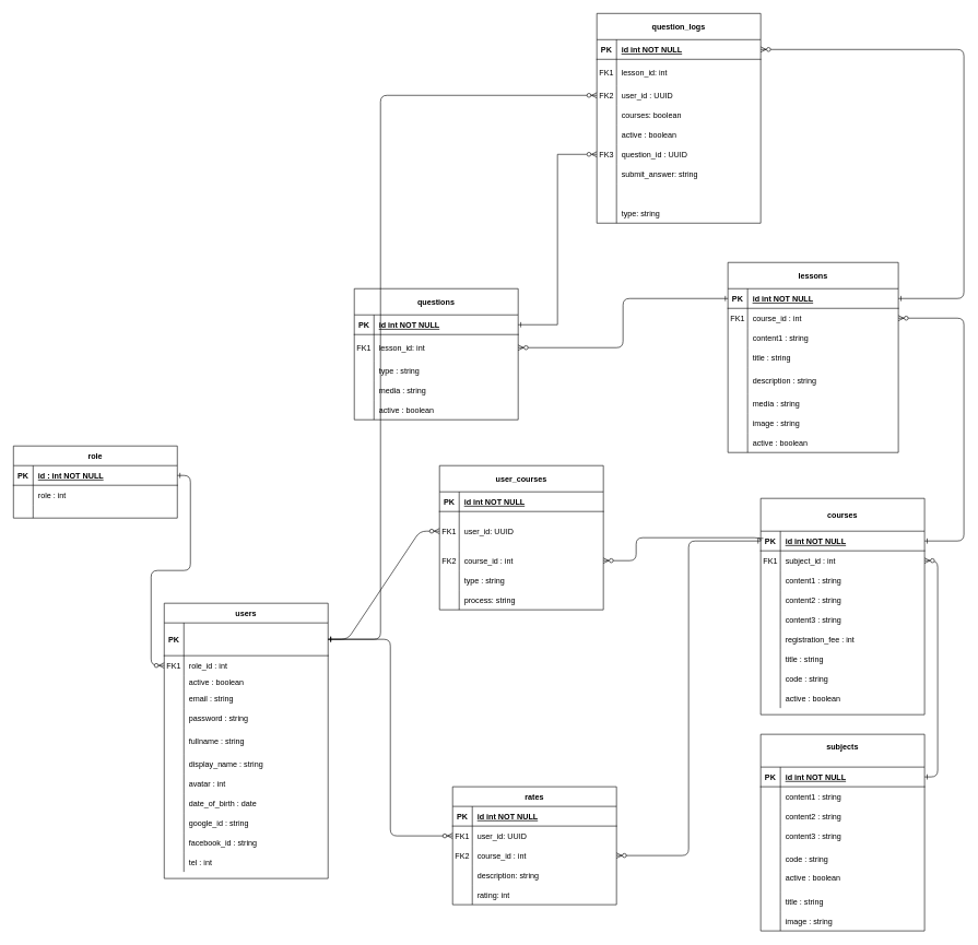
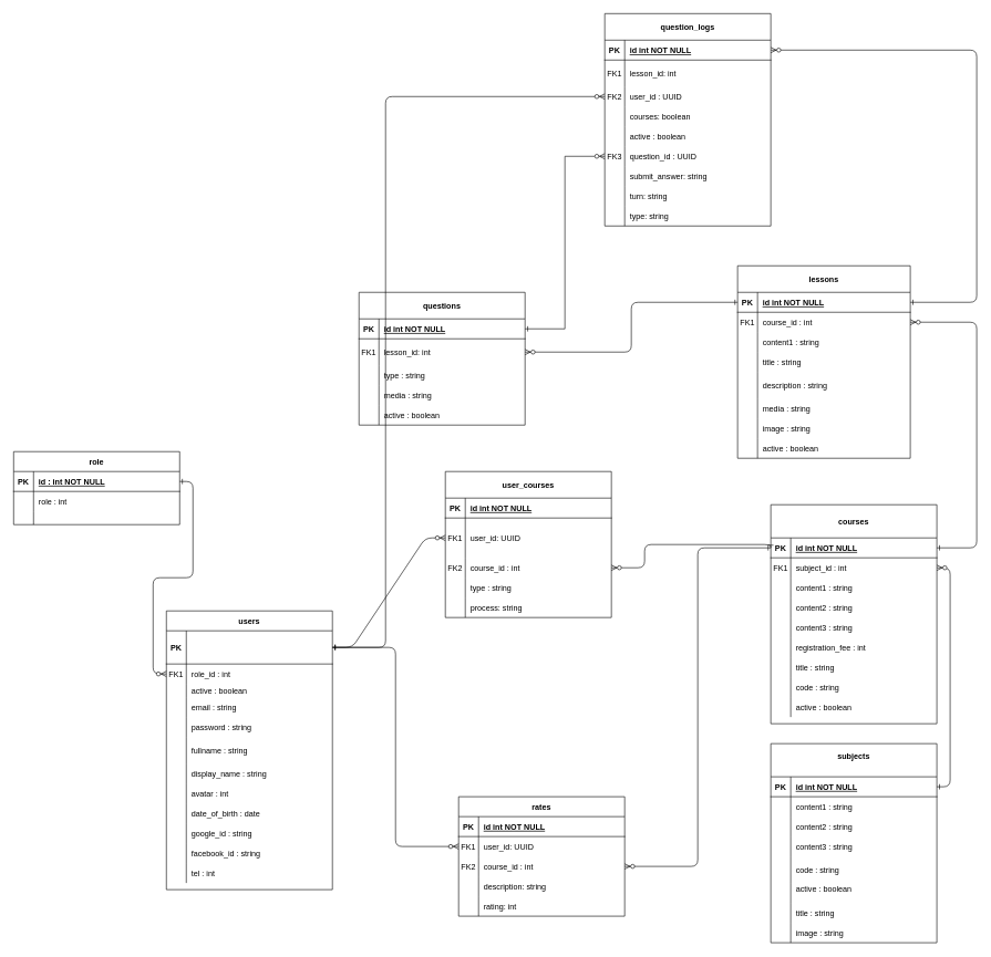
+ <mxCell id="206" value="turn: string" style="shape=partialRectangle;overflow=hidden;connectable=0;fillColor=none;top=0;left=0;bottom=0;right=0;align=left;spacingLeft=6;" parent="204" vertex="1"><mxGeometry x="30" width="220" height="30" as="geometry"><mxRectangle width="220" height="30" as="alternateBounds" /></mxGeometry></mxCell>
